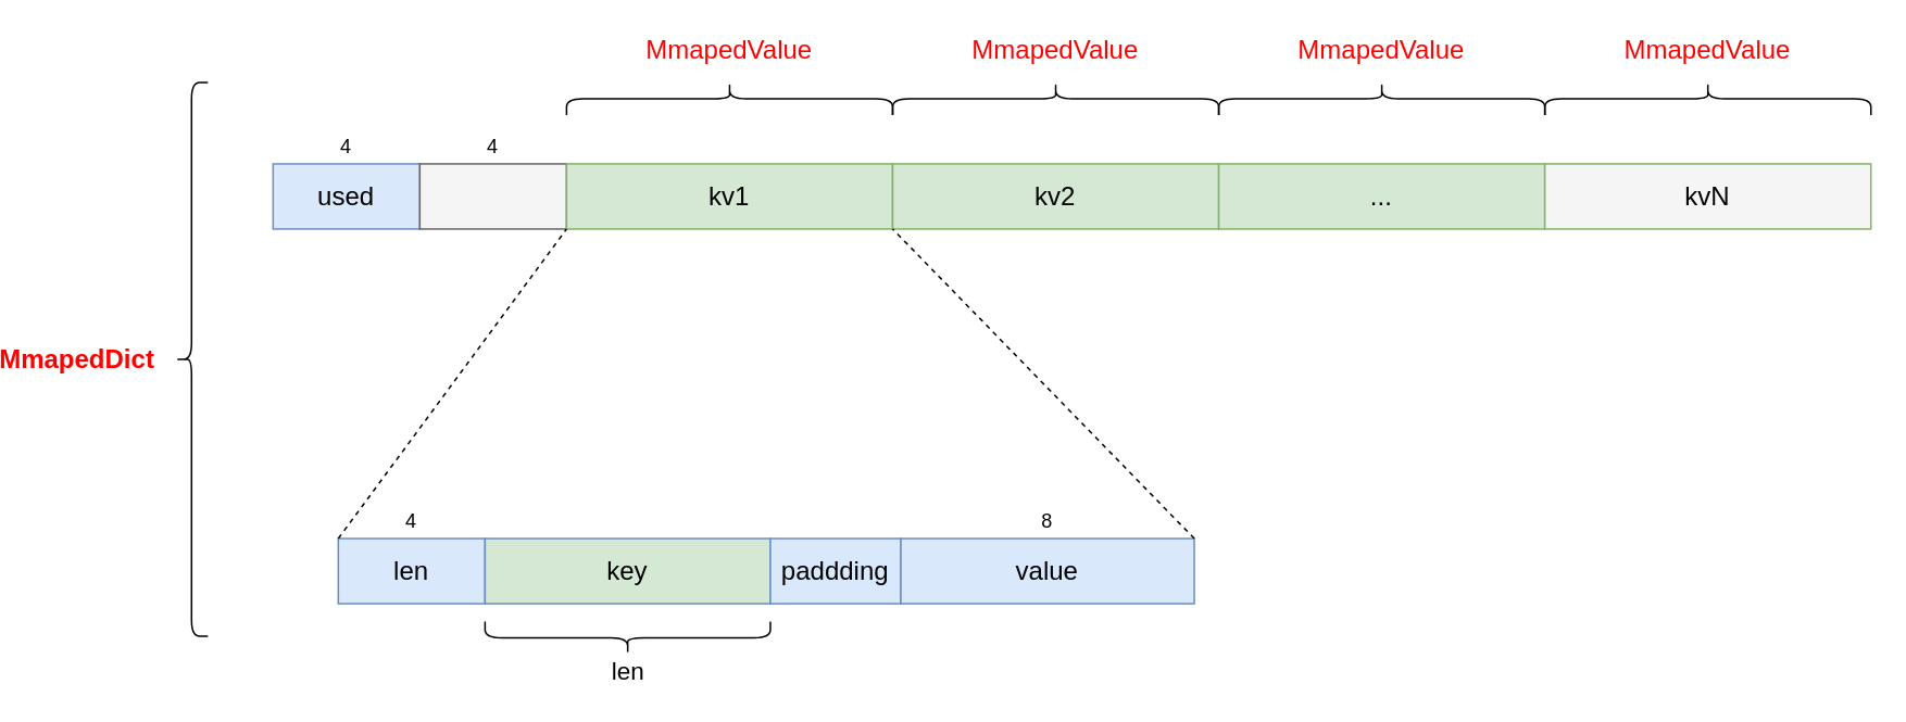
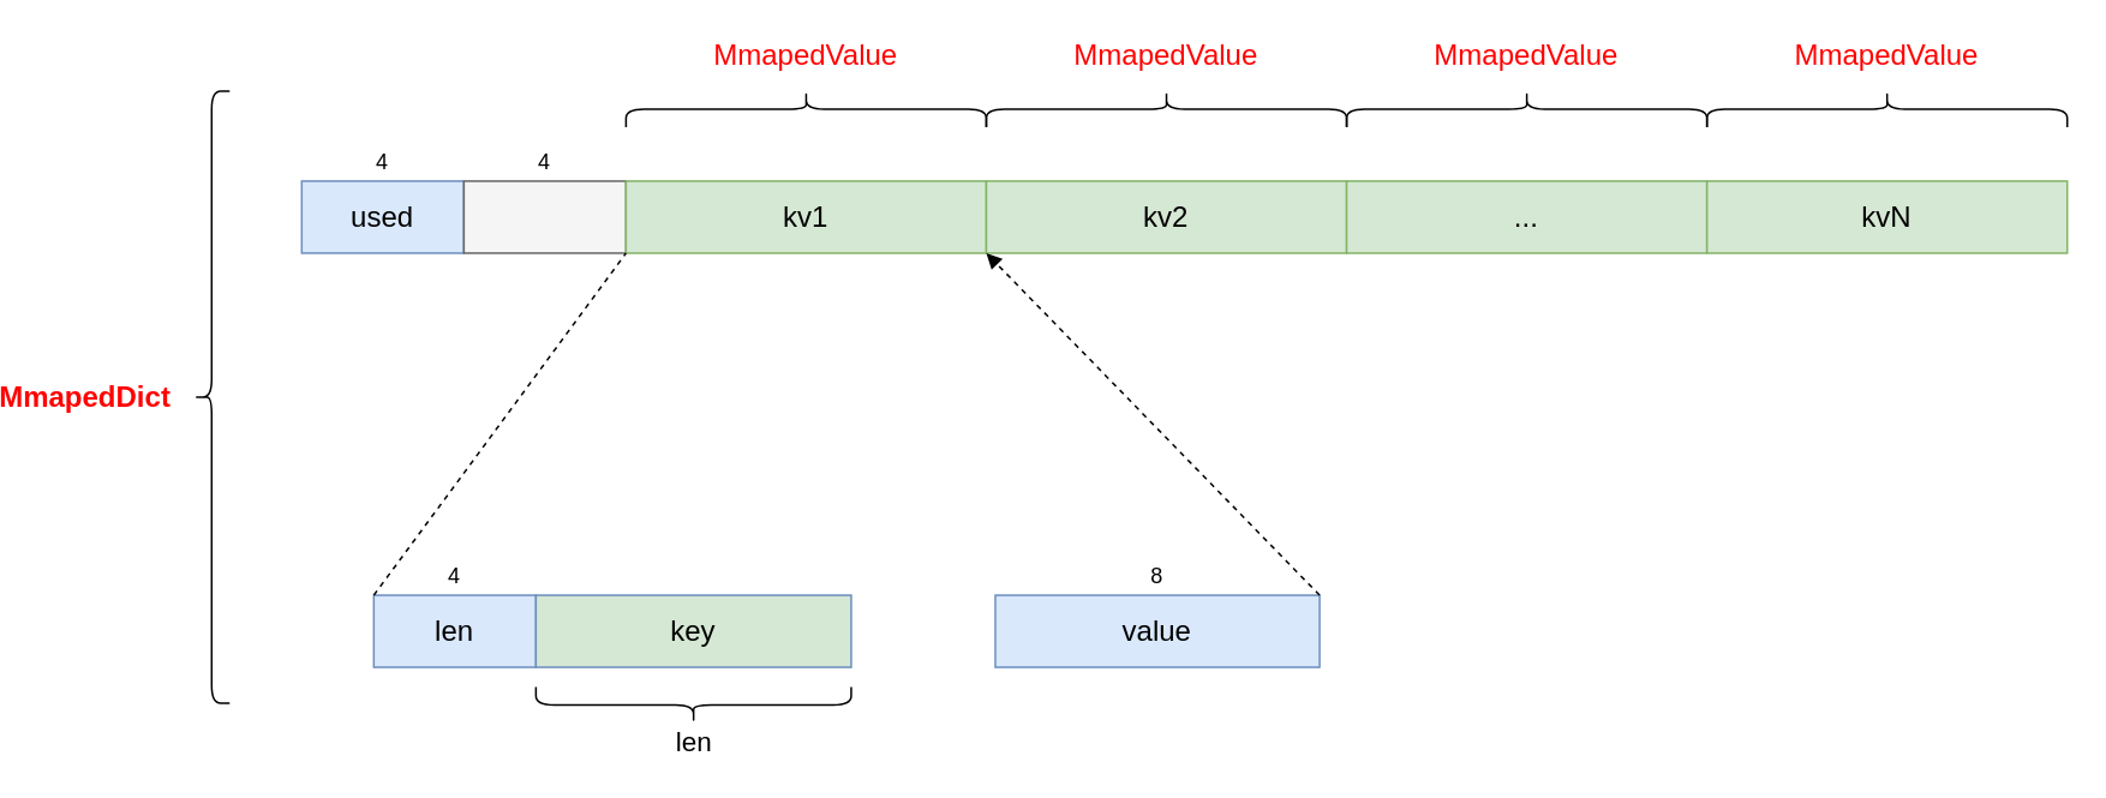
- <mxCell id="7" value="kvN" style="rounded=0;whiteSpace=wrap;html=1;fontSize=16;fillColor=#f5f5f5;strokeColor=#82b366;" parent="1" vertex="1"><mxGeometry x="940" y="100" width="200" height="40" as="geometry" /></mxCell>
+ <mxCell id="7" value="kvN" style="rounded=0;whiteSpace=wrap;html=1;fontSize=16;fillColor=#d5e8d4;strokeColor=#82b366;" parent="1" vertex="1"><mxGeometry x="940" y="100" width="200" height="40" as="geometry" /></mxCell>
- <mxCell id="17" value="" style="endArrow=none;dashed=1;html=1;fontSize=16;entryX=0;entryY=1;entryDx=0;entryDy=0;exitX=1;exitY=0;exitDx=0;exitDy=0;" parent="1" source="13" target="5" edge="1"><mxGeometry width="50" height="50" relative="1" as="geometry"><mxPoint x="210" y="340" as="sourcePoint" /><mxPoint x="350" y="150" as="targetPoint" /></mxGeometry></mxCell>
+ <mxCell id="17" value="" style="endArrow=block;dashed=1;html=1;fontSize=16;entryX=0;entryY=1;entryDx=0;entryDy=0;exitX=1;exitY=0;exitDx=0;exitDy=0;" parent="1" source="13" target="5" edge="1"><mxGeometry width="50" height="50" relative="1" as="geometry"><mxPoint x="210" y="340" as="sourcePoint" /><mxPoint x="350" y="150" as="targetPoint" /></mxGeometry></mxCell>
- <mxCell id="12" value="paddding" style="rounded=0;whiteSpace=wrap;html=1;fontSize=16;fillColor=#dae8fc;strokeColor=#6c8ebf;" parent="1" vertex="1"><mxGeometry x="465" y="330" width="80" height="40" as="geometry" /></mxCell>
